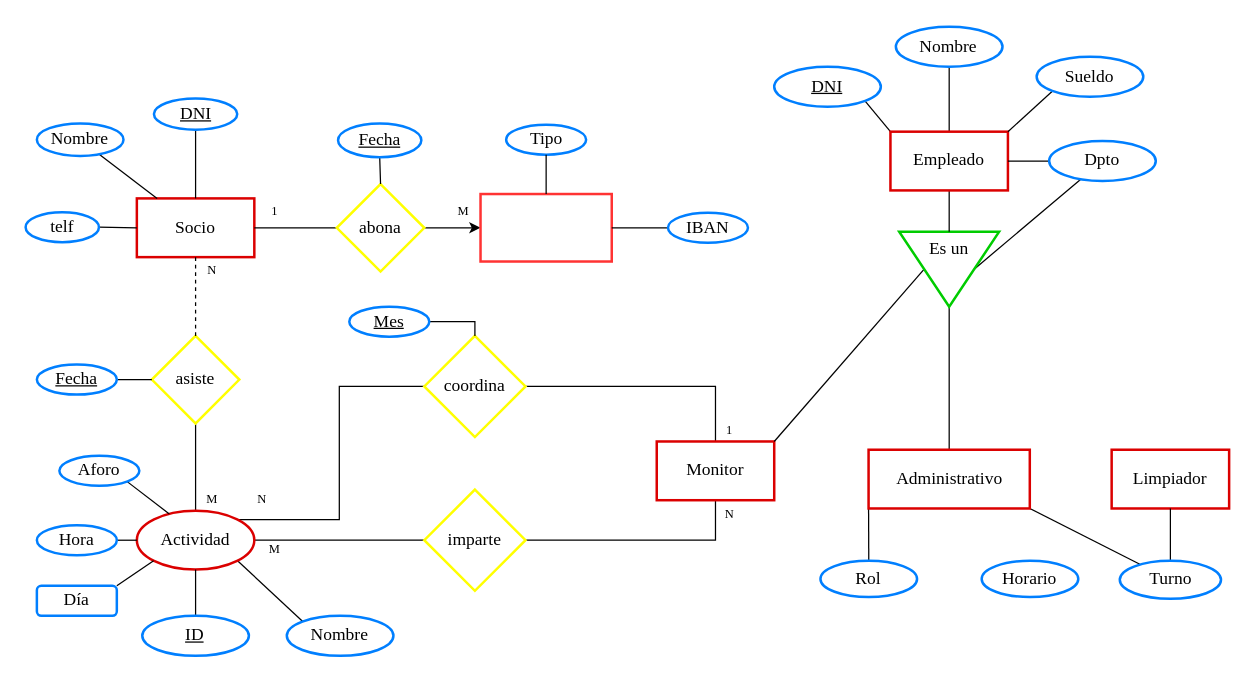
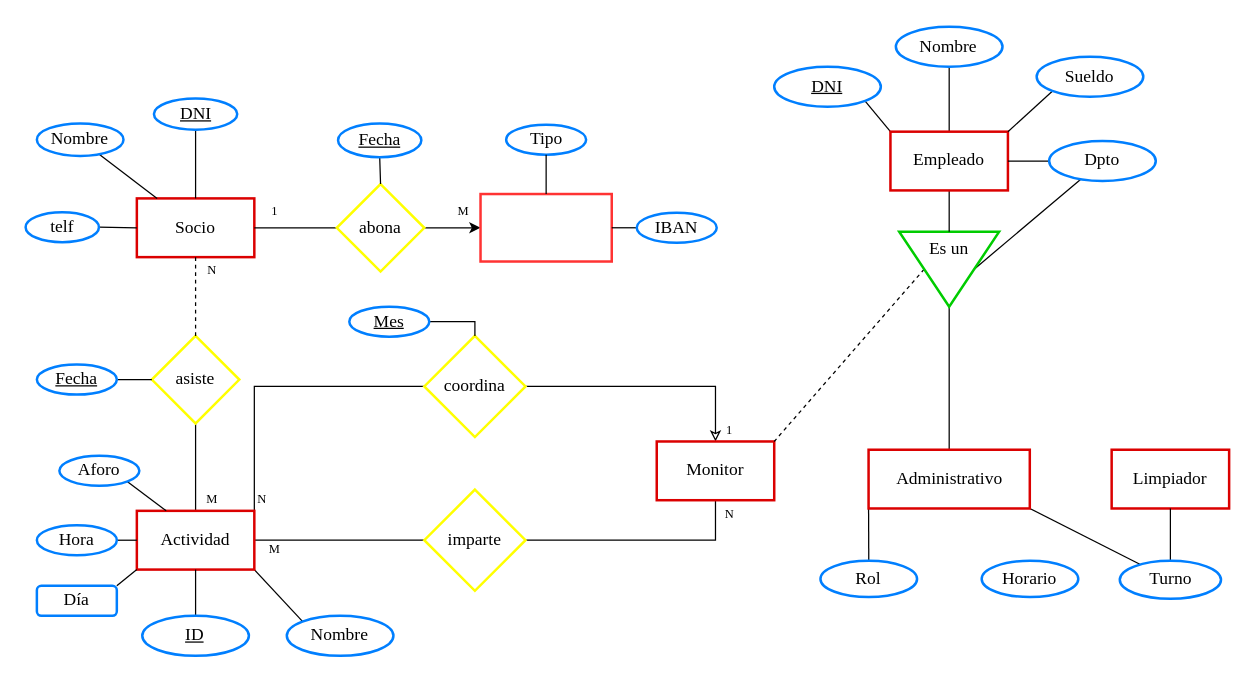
- <mxCell id="78" value="IBAN" style="ellipse;whiteSpace=wrap;html=1;strokeWidth=2;fillColor=none;fontFamily=Lucida Console;fontSize=14;strokeColor=#007FFF;aspect=fixed;" parent="1" vertex="1"><mxGeometry x="534" y="169.5" width="63.98" height="24" as="geometry" /></mxCell>
+ <mxCell id="78" value="IBAN" style="ellipse;whiteSpace=wrap;html=1;strokeWidth=2;fillColor=none;fontFamily=Lucida Console;fontSize=14;strokeColor=#007FFF;aspect=fixed;" parent="1" vertex="1"><mxGeometry x="509" y="169.5" width="63.98" height="24" as="geometry" /></mxCell>
- <mxCell id="49" style="rounded=0;orthogonalLoop=1;jettySize=auto;html=1;exitX=0.5;exitY=1;exitDx=0;exitDy=0;entryX=1;entryY=0;entryDx=0;entryDy=0;endArrow=none;endFill=0;fontFamily=Lucida Console;fontSize=10;" parent="1" source="52" target="42" edge="1"><mxGeometry relative="1" as="geometry" /></mxCell>
+ <mxCell id="49" style="rounded=0;orthogonalLoop=1;jettySize=auto;html=1;exitX=0.5;exitY=1;exitDx=0;exitDy=0;entryX=1;entryY=0;entryDx=0;entryDy=0;endArrow=none;endFill=0;fontFamily=Lucida Console;fontSize=10;dashed=1;" parent="1" source="52" target="42" edge="1"><mxGeometry relative="1" as="geometry" /></mxCell>
- <mxCell id="32" style="edgeStyle=orthogonalEdgeStyle;rounded=0;orthogonalLoop=1;jettySize=auto;html=1;exitX=1;exitY=0.5;exitDx=0;exitDy=0;entryX=0.5;entryY=0;entryDx=0;entryDy=0;endArrow=none;endFill=0;fontFamily=Lucida Console;fontSize=10;" parent="1" source="33" target="42" edge="1"><mxGeometry relative="1" as="geometry" /></mxCell>
+ <mxCell id="32" style="edgeStyle=orthogonalEdgeStyle;rounded=0;orthogonalLoop=1;jettySize=auto;html=1;exitX=1;exitY=0.5;exitDx=0;exitDy=0;entryX=0.5;entryY=0;entryDx=0;entryDy=0;endArrow=classic;endFill=0;fontFamily=Lucida Console;fontSize=10;" parent="1" source="33" target="42" edge="1"><mxGeometry relative="1" as="geometry" /></mxCell>
- <mxCell id="17" value="&lt;font style=&quot;font-size: 14px&quot;&gt;Actividad&lt;/font&gt;" style="ellipse;whiteSpace=wrap;html=1;fillColor=none;strokeWidth=2;fontFamily=Lucida Console;fontSize=14;aspect=fixed;strokeColor=#DB0000;" parent="1" vertex="1"><mxGeometry x="109" y="408" width="94" height="47" as="geometry" /></mxCell>
+ <mxCell id="17" value="&lt;font style=&quot;font-size: 14px&quot;&gt;Actividad&lt;/font&gt;" style="rounded=0;whiteSpace=wrap;html=1;fillColor=none;strokeWidth=2;fontFamily=Lucida Console;fontSize=14;aspect=fixed;strokeColor=#DB0000;" parent="1" vertex="1"><mxGeometry x="109" y="408" width="94" height="47" as="geometry" /></mxCell>
